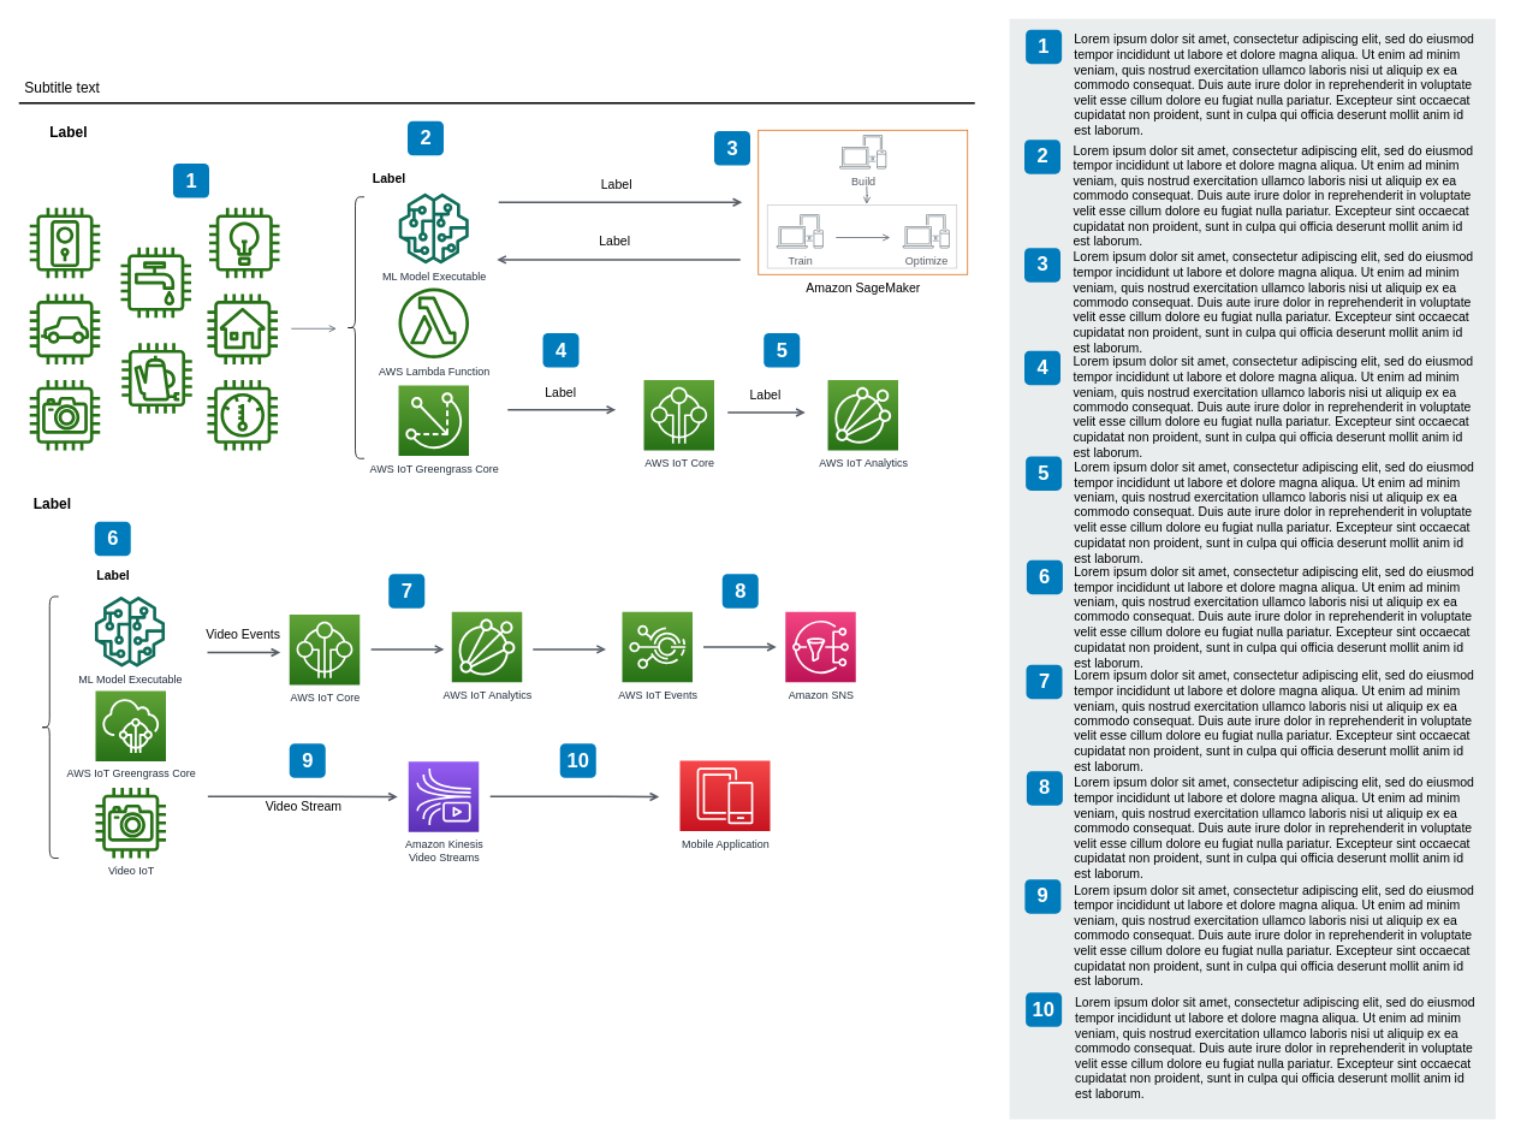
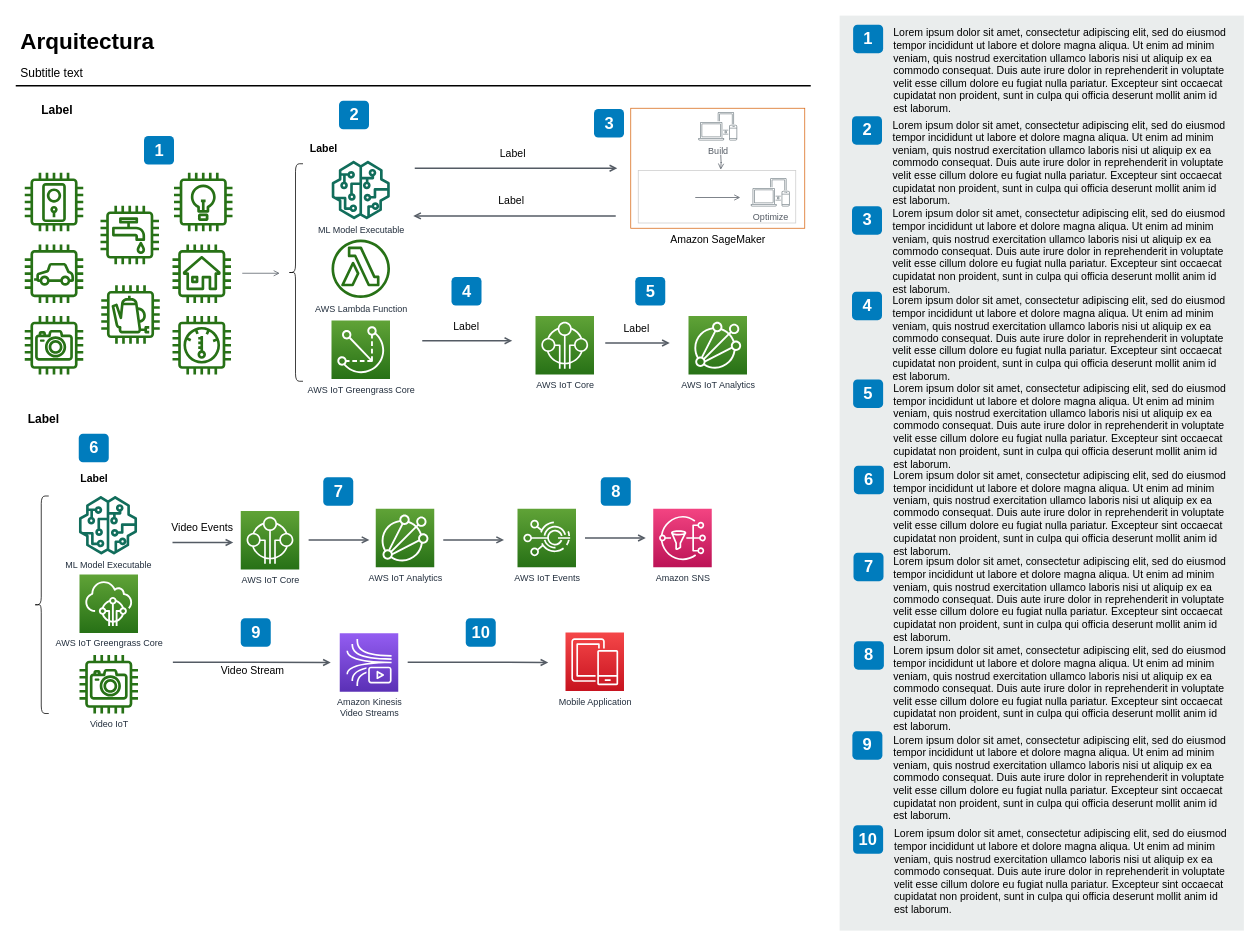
+ <mxCell id="36" value="Arquitectura" style="text;html=1;resizable=0;points=[];autosize=1;align=left;verticalAlign=top;spacingTop=-4;fontSize=30;fontStyle=1" parent="1" vertex="1"><mxGeometry x="24.5" y="33.5" width="190" height="40" as="geometry" /></mxCell>
- <mxCell id="57" value="Train" style="outlineConnect=0;gradientColor=none;fontColor=#545B64;strokeColor=none;fillColor=#879196;dashed=0;verticalLabelPosition=bottom;verticalAlign=top;align=center;html=1;fontSize=12;fontStyle=0;aspect=fixed;shape=mxgraph.aws4.illustration_devices;pointerEvents=1" parent="1" vertex="1"><mxGeometry x="860.5" y="236.5" width="52" height="38" as="geometry" /></mxCell>
- <mxCell id="26" value="Mobile Application" style="outlineConnect=0;fontColor=#232F3E;gradientColor=#F54749;gradientDirection=north;fillColor=#C7131F;strokeColor=#ffffff;dashed=0;verticalLabelPosition=bottom;verticalAlign=top;align=center;html=1;fontSize=12;fontStyle=0;aspect=fixed;shape=mxgraph.aws4.resourceIcon;resIcon=mxgraph.aws4.mobile;" parent="1" vertex="1"><mxGeometry x="753.5" y="842.5" width="100" height="78" as="geometry" /></mxCell>
+ <mxCell id="26" value="Mobile Application" style="outlineConnect=0;fontColor=#232F3E;gradientColor=#F54749;gradientDirection=north;fillColor=#C7131F;strokeColor=#ffffff;dashed=0;verticalLabelPosition=bottom;verticalAlign=top;align=center;html=1;fontSize=12;fontStyle=0;aspect=fixed;shape=mxgraph.aws4.resourceIcon;resIcon=mxgraph.aws4.mobile;" parent="1" vertex="1"><mxGeometry x="753.5" y="842.5" width="78" height="78" as="geometry" /></mxCell>
